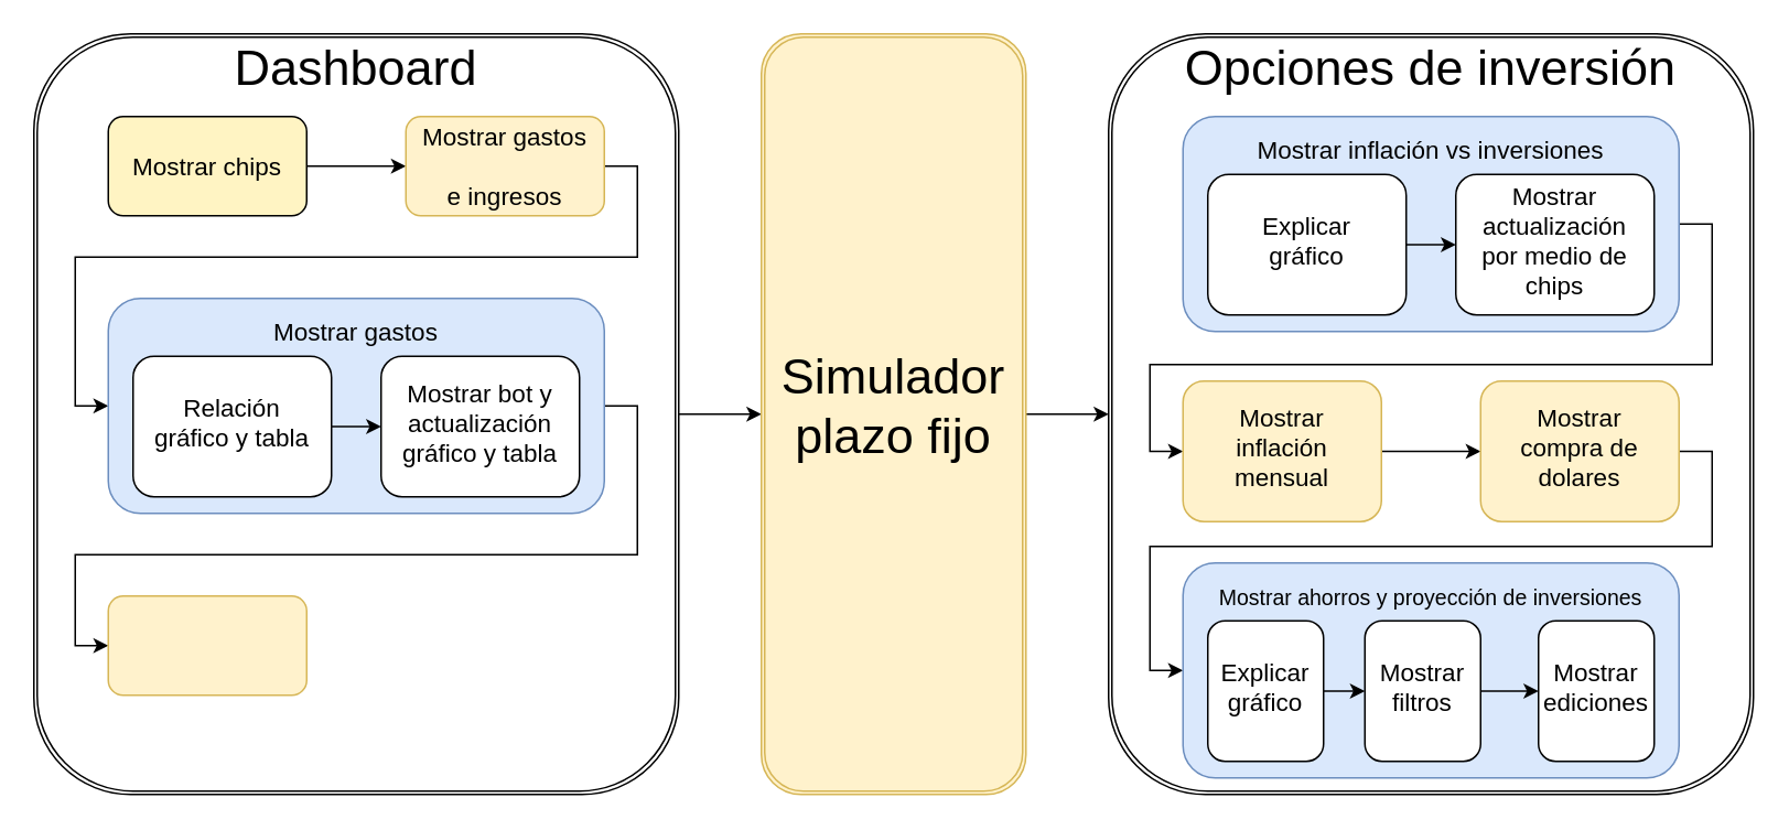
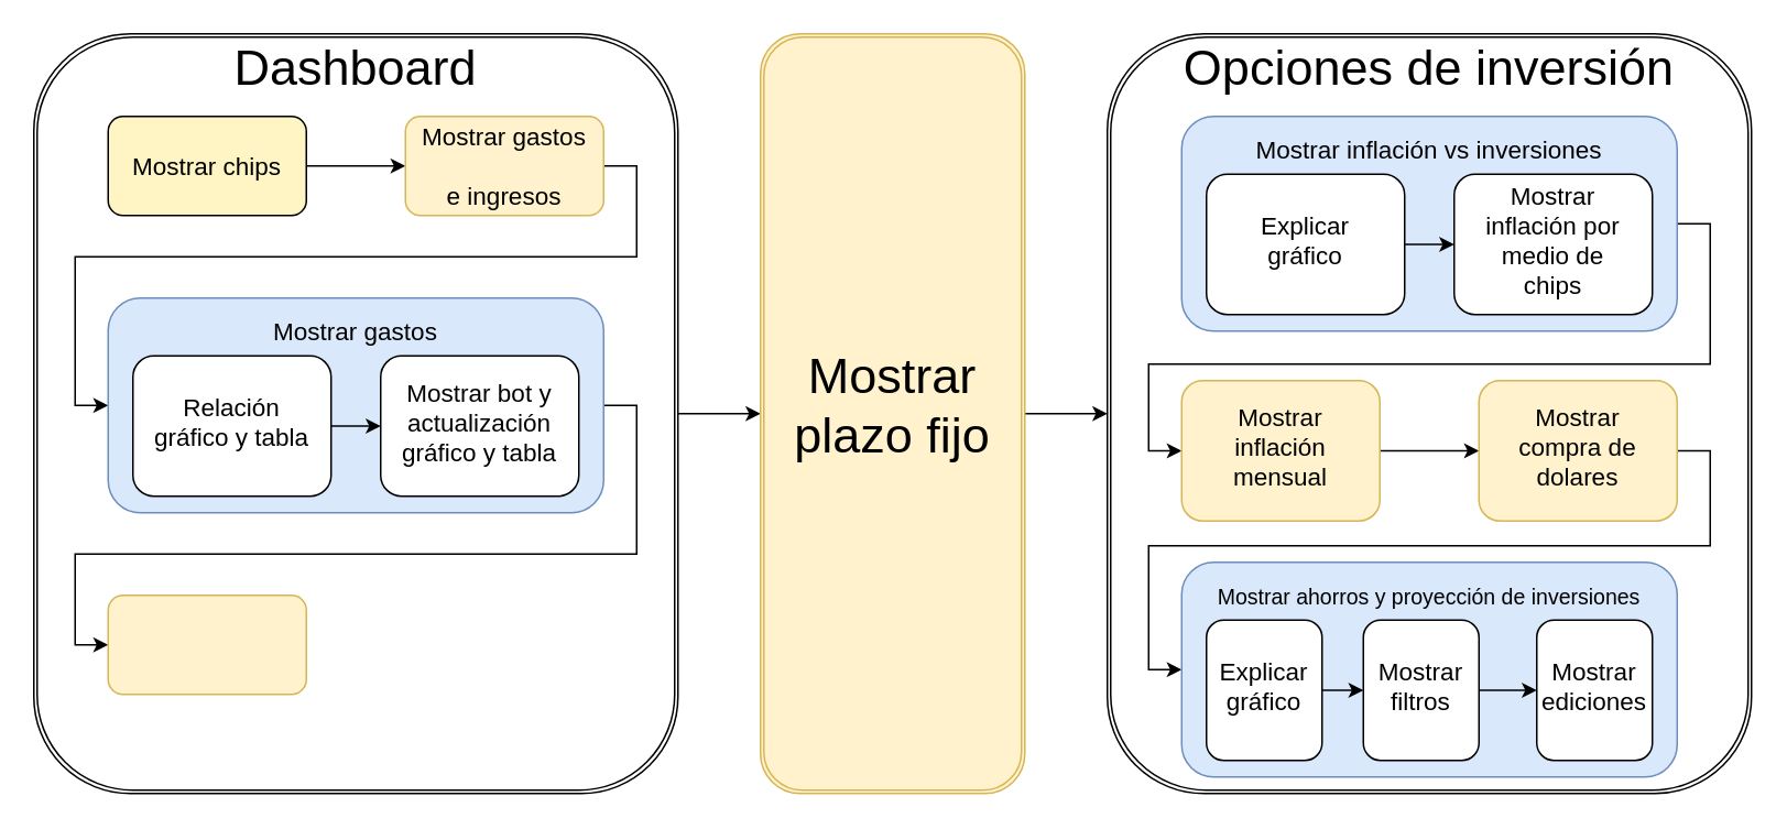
- <mxCell id="29" value="Mostrar actualización por medio de chips" style="text;html=1;strokeColor=none;fillColor=none;align=center;verticalAlign=middle;whiteSpace=wrap;rounded=0;fontSize=15;" vertex="1" parent="1"><mxGeometry x="890" y="110" width="100" height="70" as="geometry" /></mxCell>
+ <mxCell id="29" value="Mostrar inflación por medio de chips" style="text;html=1;strokeColor=none;fillColor=none;align=center;verticalAlign=middle;whiteSpace=wrap;rounded=0;fontSize=15;" vertex="1" parent="1"><mxGeometry x="890" y="110" width="100" height="70" as="geometry" /></mxCell>
- <mxCell id="32" value="&lt;font style=&quot;font-size: 30px;&quot;&gt;Simulador plazo fijo&lt;/font&gt;" style="text;html=1;strokeColor=none;fillColor=none;align=center;verticalAlign=middle;whiteSpace=wrap;rounded=0;" vertex="1" parent="1"><mxGeometry x="465" y="225" width="150" height="40" as="geometry" /></mxCell>
+ <mxCell id="32" value="&lt;font style=&quot;font-size: 30px;&quot;&gt;Mostrar plazo fijo&lt;/font&gt;" style="text;html=1;strokeColor=none;fillColor=none;align=center;verticalAlign=middle;whiteSpace=wrap;rounded=0;" vertex="1" parent="1"><mxGeometry x="465" y="225" width="150" height="40" as="geometry" /></mxCell>
